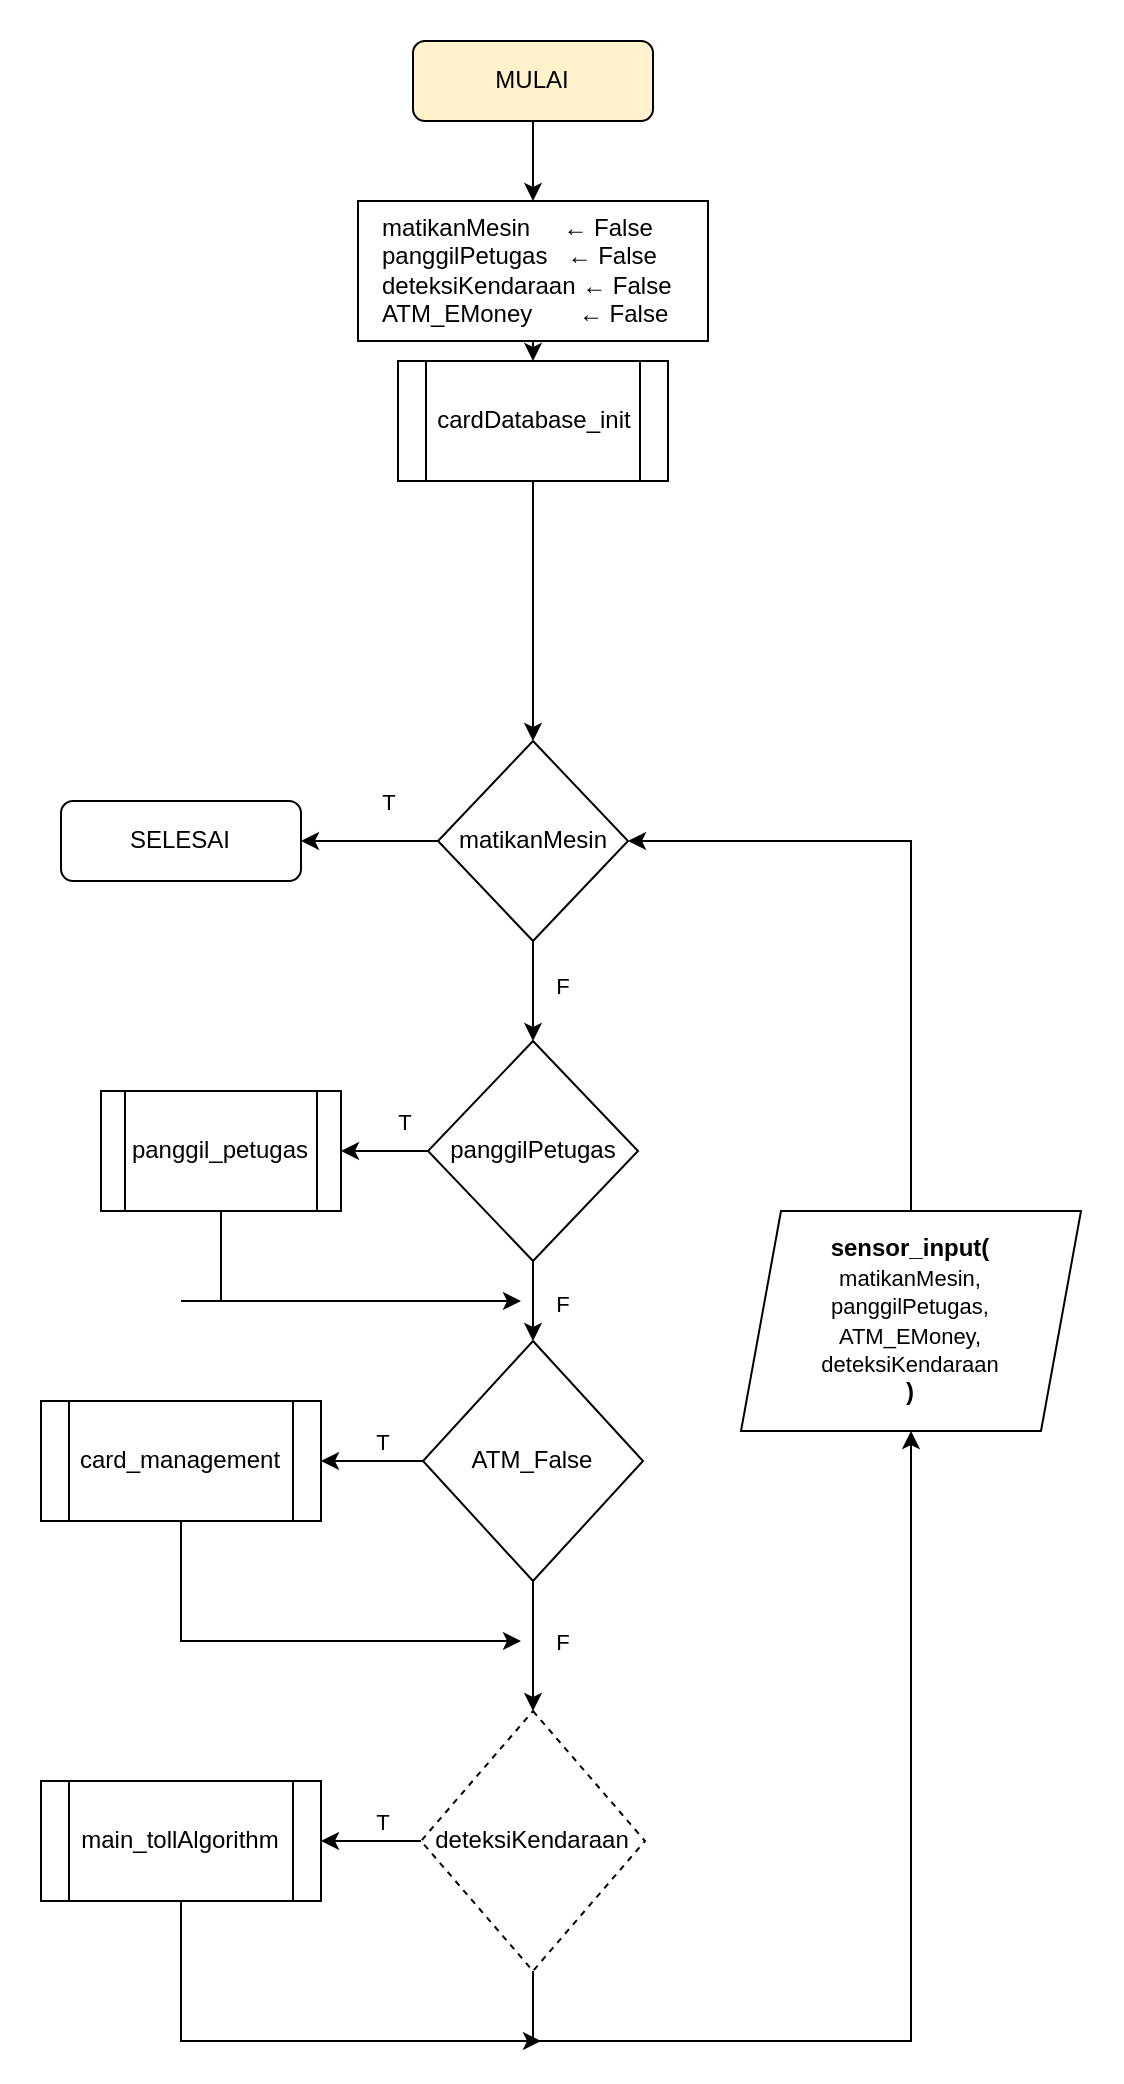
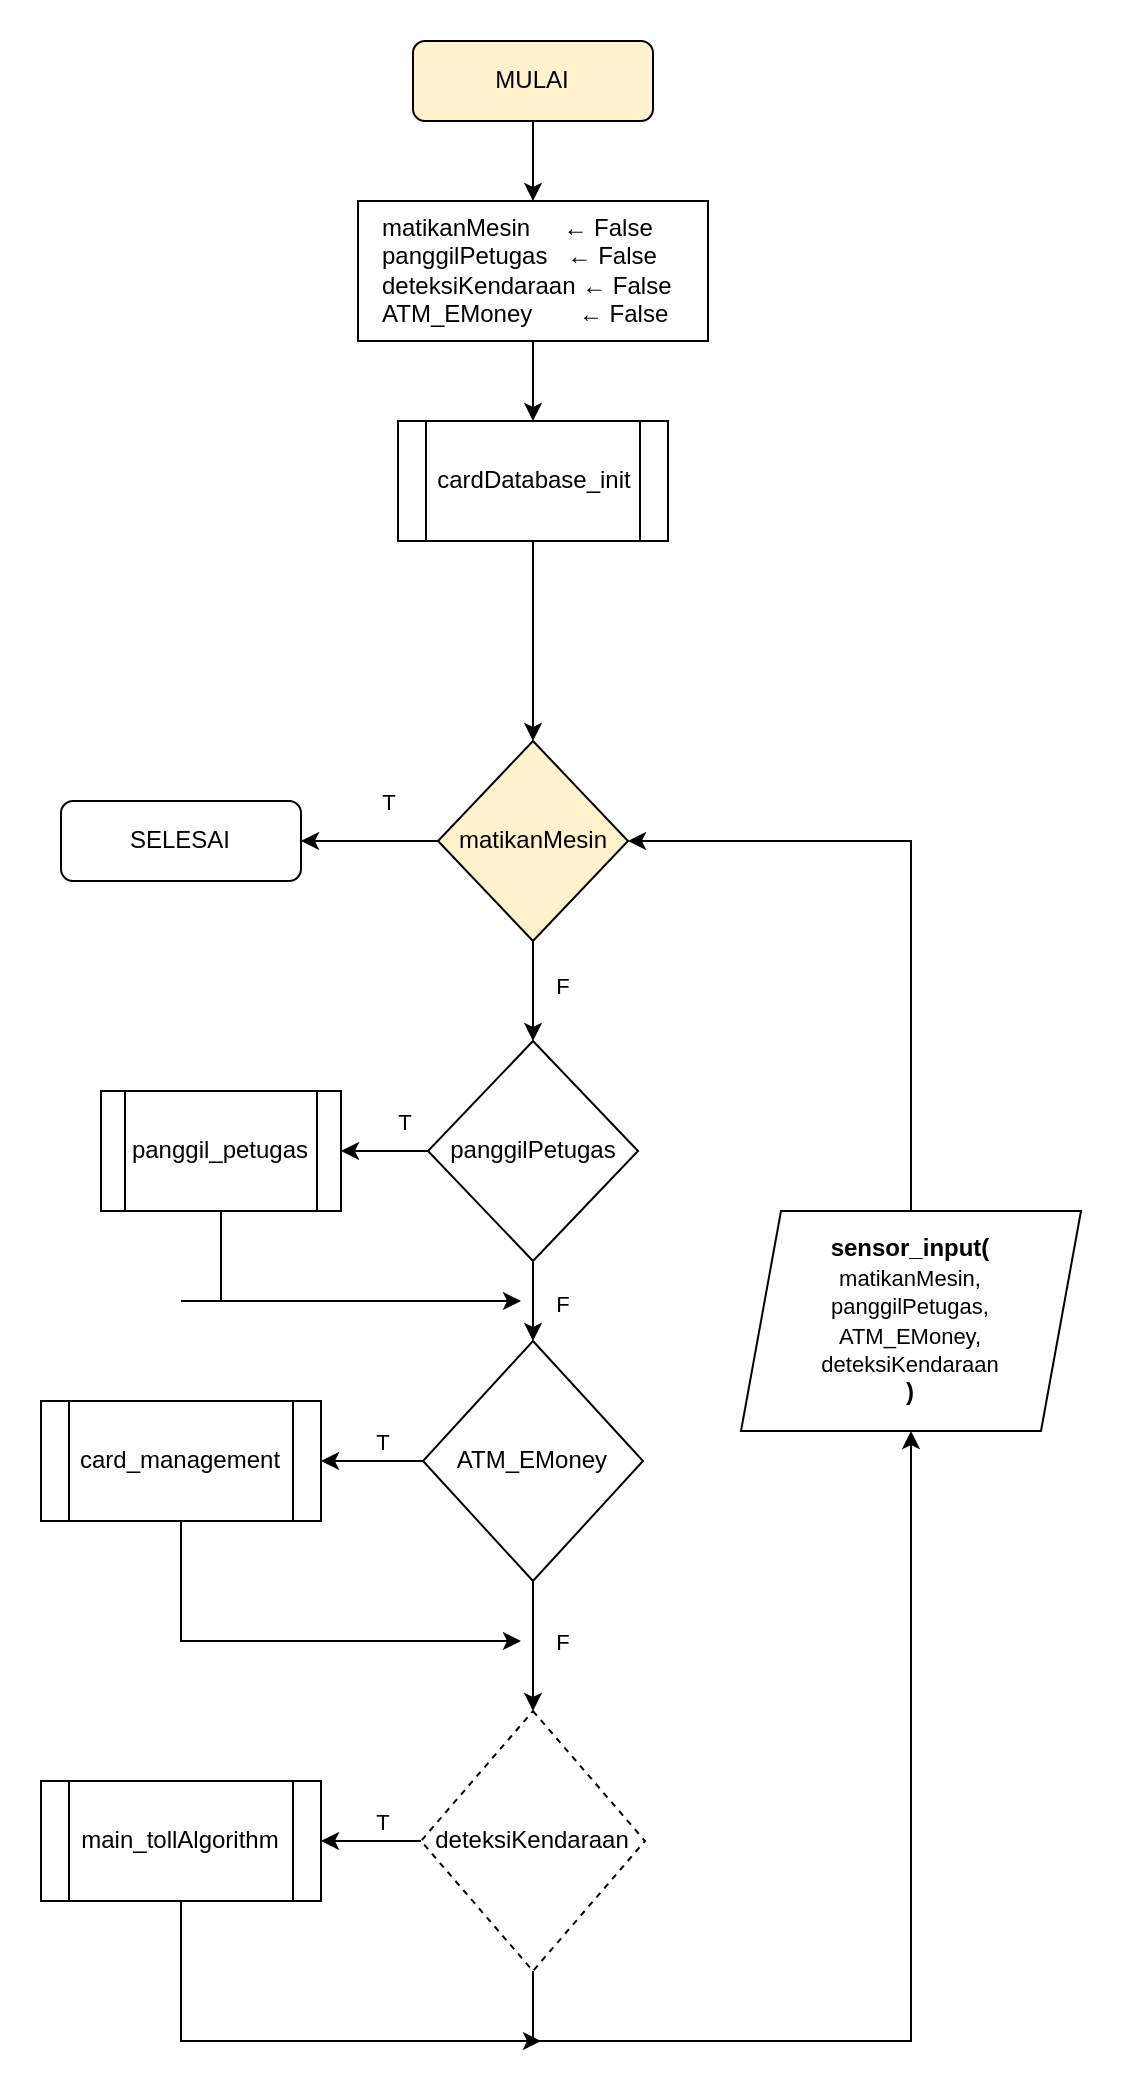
- <mxCell id="7" value="cardDatabase_init" style="shape=process;whiteSpace=wrap;html=1;backgroundOutline=1;" vertex="1" parent="1"><mxGeometry x="198.5" y="180" width="135" height="60" as="geometry" /></mxCell>
+ <mxCell id="7" value="cardDatabase_init" style="shape=process;whiteSpace=wrap;html=1;backgroundOutline=1;" vertex="1" parent="1"><mxGeometry x="198.5" y="210" width="135" height="60" as="geometry" /></mxCell>
- <mxCell id="12" value="matikanMesin" style="rhombus;whiteSpace=wrap;html=1;" vertex="1" parent="1"><mxGeometry x="218.5" y="370" width="95" height="100" as="geometry" /></mxCell>
+ <mxCell id="12" value="matikanMesin" style="rhombus;whiteSpace=wrap;html=1;fillColor=#fff2cc;" vertex="1" parent="1"><mxGeometry x="218.5" y="370" width="95" height="100" as="geometry" /></mxCell>
- <mxCell id="29" value="ATM_False" style="rhombus;whiteSpace=wrap;html=1;" vertex="1" parent="1"><mxGeometry x="211" y="670" width="110" height="120" as="geometry" /></mxCell>
+ <mxCell id="29" value="ATM_EMoney" style="rhombus;whiteSpace=wrap;html=1;" vertex="1" parent="1"><mxGeometry x="211" y="670" width="110" height="120" as="geometry" /></mxCell>
